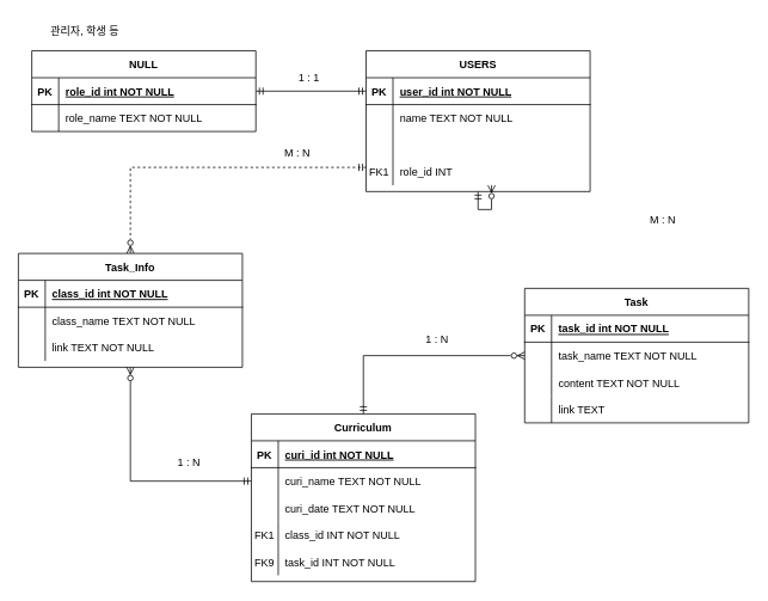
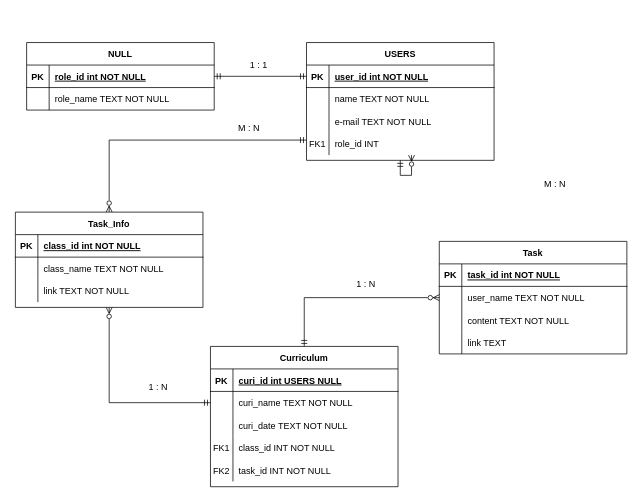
- <mxCell id="25" value="관리자, 학생 등" style="text;html=1;strokeColor=none;fillColor=none;align=center;verticalAlign=middle;whiteSpace=wrap;rounded=0;" vertex="1" parent="1"><mxGeometry x="35" y="20" width="119" height="30" as="geometry" /></mxCell>
+ <mxCell id="13" value="e-mail TEXT NOT NULL" style="shape=partialRectangle;overflow=hidden;connectable=0;fillColor=none;top=0;left=0;bottom=0;right=0;align=left;spacingLeft=6;" parent="11" vertex="1"><mxGeometry x="30" width="220" height="30" as="geometry"><mxRectangle width="220" height="30" as="alternateBounds" /></mxGeometry></mxCell>
- <mxCell id="3" style="edgeStyle=orthogonalEdgeStyle;rounded=0;orthogonalLoop=1;jettySize=auto;html=1;startArrow=ERmandOne;startFill=0;endArrow=ERzeroToMany;endFill=0;dashed=1;" edge="1" parent="1" source="4" target="57"><mxGeometry relative="1" as="geometry"><Array as="points"><mxPoint x="145" y="186" /></Array></mxGeometry></mxCell>
+ <mxCell id="3" style="edgeStyle=orthogonalEdgeStyle;rounded=0;orthogonalLoop=1;jettySize=auto;html=1;startArrow=ERmandOne;startFill=0;endArrow=ERzeroToMany;endFill=0;" edge="1" parent="1" source="4" target="57"><mxGeometry relative="1" as="geometry"><Array as="points"><mxPoint x="145" y="186" /></Array></mxGeometry></mxCell>
- <mxCell id="50" value="task_name TEXT NOT NULL" style="shape=partialRectangle;overflow=hidden;connectable=0;fillColor=none;top=0;left=0;bottom=0;right=0;align=left;spacingLeft=6;" vertex="1" parent="48"><mxGeometry x="30" width="220" height="30" as="geometry"><mxRectangle width="220" height="30" as="alternateBounds" /></mxGeometry></mxCell>
+ <mxCell id="50" value="user_name TEXT NOT NULL" style="shape=partialRectangle;overflow=hidden;connectable=0;fillColor=none;top=0;left=0;bottom=0;right=0;align=left;spacingLeft=6;" vertex="1" parent="48"><mxGeometry x="30" width="220" height="30" as="geometry"><mxRectangle width="220" height="30" as="alternateBounds" /></mxGeometry></mxCell>
- <mxCell id="31" value="curi_id int NOT NULL " style="shape=partialRectangle;overflow=hidden;connectable=0;fillColor=none;top=0;left=0;bottom=0;right=0;align=left;spacingLeft=6;fontStyle=5;" vertex="1" parent="29"><mxGeometry x="30" width="220" height="30" as="geometry"><mxRectangle width="220" height="30" as="alternateBounds" /></mxGeometry></mxCell>
+ <mxCell id="31" value="curi_id int USERS NULL " style="shape=partialRectangle;overflow=hidden;connectable=0;fillColor=none;top=0;left=0;bottom=0;right=0;align=left;spacingLeft=6;fontStyle=5;" vertex="1" parent="29"><mxGeometry x="30" width="220" height="30" as="geometry"><mxRectangle width="220" height="30" as="alternateBounds" /></mxGeometry></mxCell>
- <mxCell id="42" value="FK9" style="shape=partialRectangle;overflow=hidden;connectable=0;fillColor=none;top=0;left=0;bottom=0;right=0;" vertex="1" parent="41"><mxGeometry width="30" height="30" as="geometry"><mxRectangle width="30" height="30" as="alternateBounds" /></mxGeometry></mxCell>
+ <mxCell id="42" value="FK2" style="shape=partialRectangle;overflow=hidden;connectable=0;fillColor=none;top=0;left=0;bottom=0;right=0;" vertex="1" parent="41"><mxGeometry width="30" height="30" as="geometry"><mxRectangle width="30" height="30" as="alternateBounds" /></mxGeometry></mxCell>
